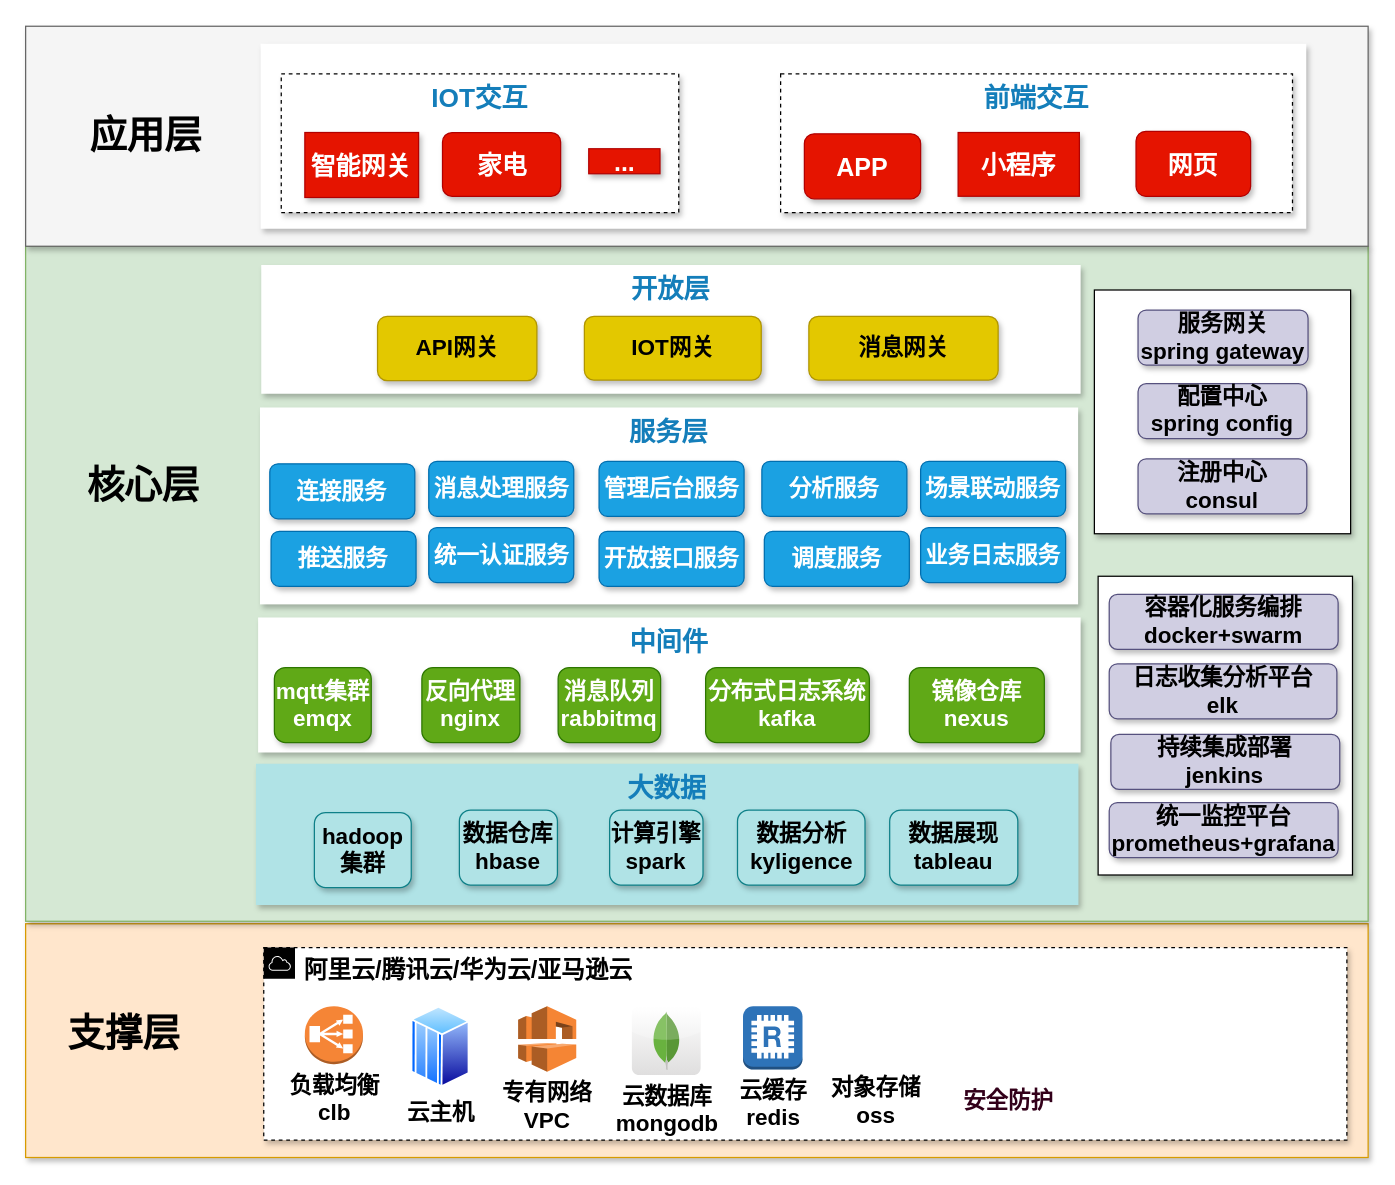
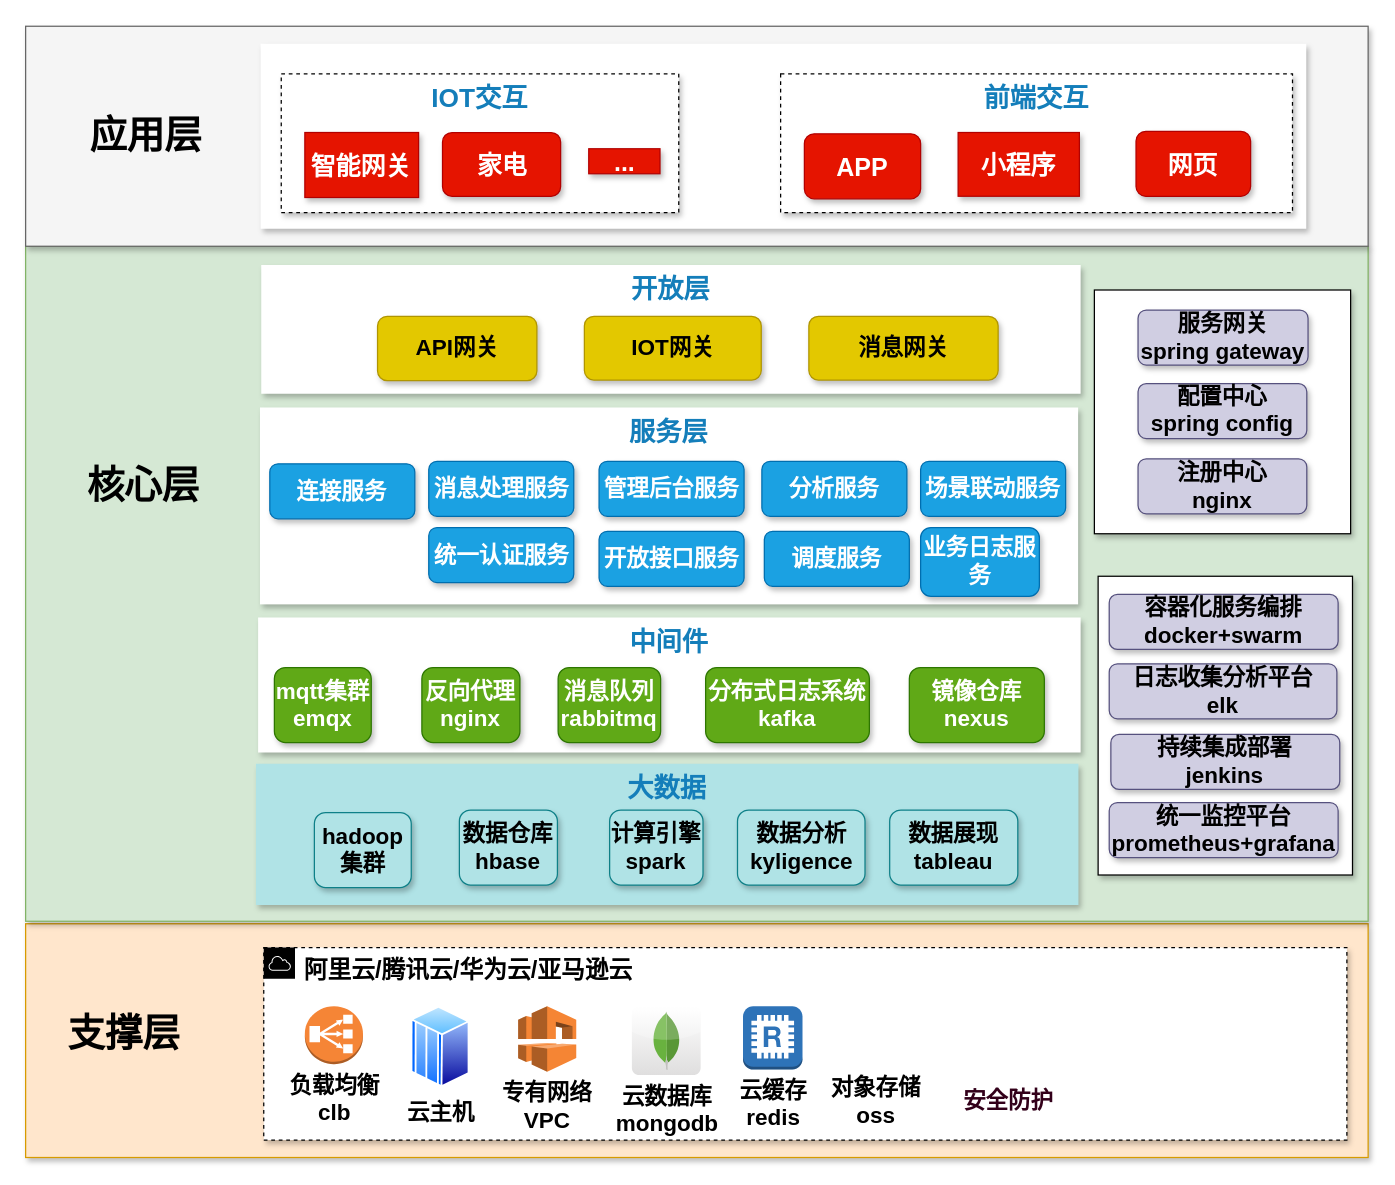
- <mxCell id="45" value="注册中心&lt;br&gt;consul" style="rounded=1;whiteSpace=wrap;html=1;fontSize=18;fontStyle=1;fillColor=#d0cee2;strokeColor=#56517e;shadow=1;" parent="1" vertex="1"><mxGeometry x="909.94" y="366.5" width="135" height="44" as="geometry" /></mxCell>
+ <mxCell id="45" value="注册中心&lt;br&gt;nginx" style="rounded=1;whiteSpace=wrap;html=1;fontSize=18;fontStyle=1;fillColor=#d0cee2;strokeColor=#56517e;shadow=1;" parent="1" vertex="1"><mxGeometry x="909.94" y="366.5" width="135" height="44" as="geometry" /></mxCell>
- <mxCell id="62" value="业务日志服务" style="rounded=1;whiteSpace=wrap;html=1;fontSize=18;fontStyle=1;fillColor=#1ba1e2;strokeColor=#006EAF;fontColor=#ffffff;shadow=1;" parent="1" vertex="1"><mxGeometry x="736" y="421.5" width="116" height="44" as="geometry" /></mxCell>
+ <mxCell id="62" value="业务日志服务" style="rounded=1;whiteSpace=wrap;html=1;fontSize=18;fontStyle=1;fillColor=#1ba1e2;strokeColor=#006EAF;fontColor=#ffffff;shadow=1;" parent="1" vertex="1"><mxGeometry x="736" y="421.5" width="95" height="55" as="geometry" /></mxCell>
- <mxCell id="26" value="推送服务" style="rounded=1;whiteSpace=wrap;html=1;fontSize=18;fontStyle=1;fillColor=#1ba1e2;strokeColor=#006EAF;fontColor=#ffffff;shadow=1;" parent="1" vertex="1"><mxGeometry x="216.35" y="424.5" width="116" height="44" as="geometry" /></mxCell>
